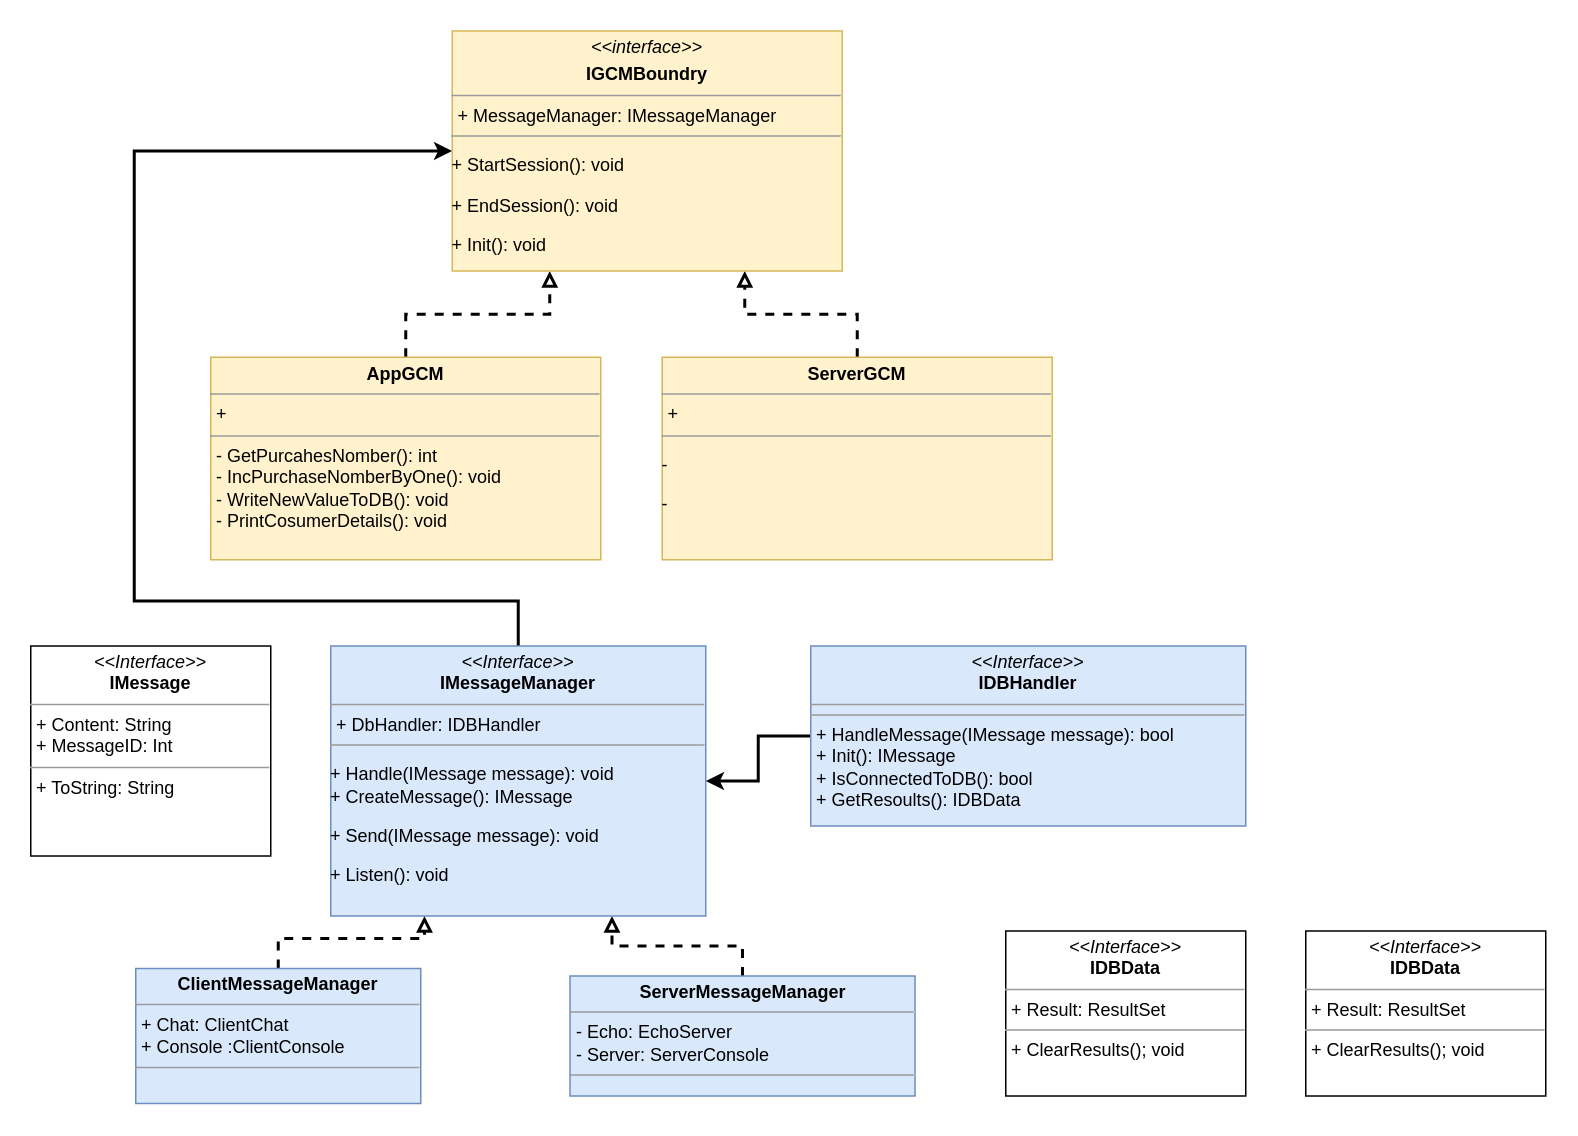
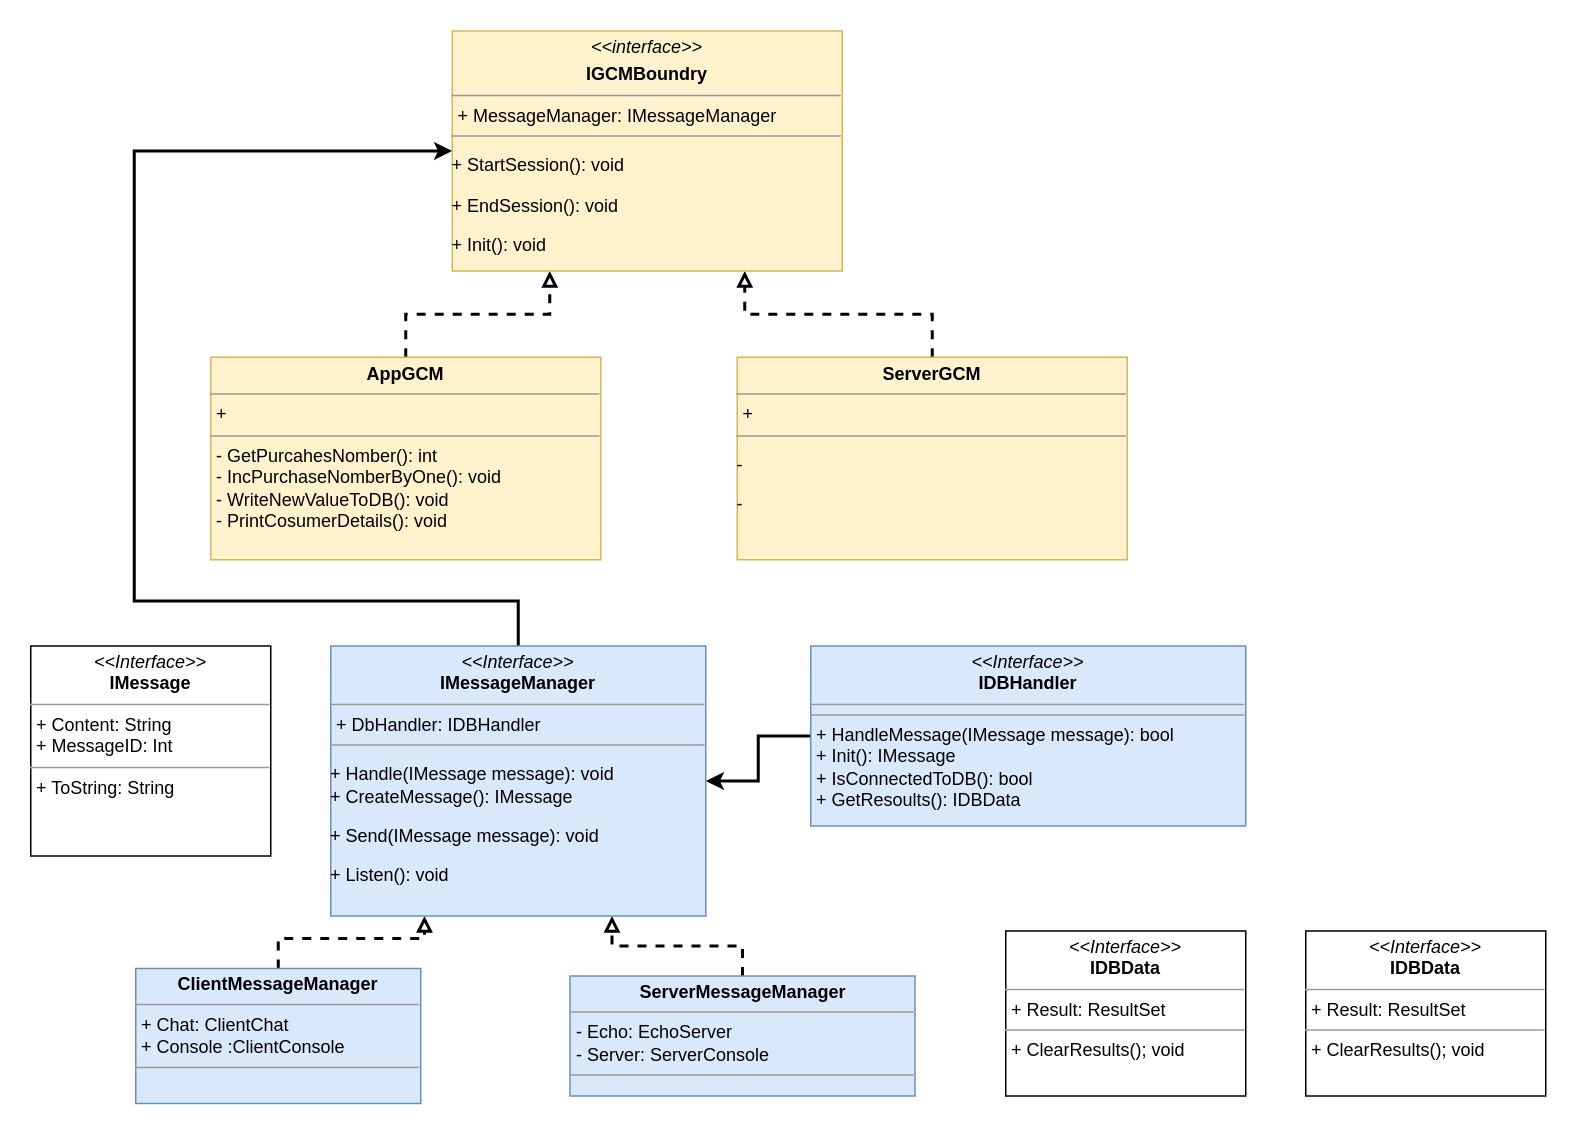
- <mxCell id="15" value="&lt;p style=&quot;margin: 0px ; margin-top: 4px ; text-align: center&quot;&gt;&lt;b&gt;ServerGCM&lt;/b&gt;&lt;br&gt;&lt;/p&gt;&lt;hr size=&quot;1&quot;&gt;&lt;p style=&quot;margin: 0px ; margin-left: 4px&quot;&gt;+ &lt;br&gt;&lt;/p&gt;&lt;hr size=&quot;1&quot;&gt;&lt;p&gt;- &lt;br&gt;&lt;/p&gt;- " style="verticalAlign=top;align=left;overflow=fill;fontSize=12;fontFamily=Helvetica;html=1;fillColor=#fff2cc;strokeColor=#d6b656;" parent="1" vertex="1"><mxGeometry x="441" y="237.5" width="260" height="135" as="geometry" /></mxCell>
+ <mxCell id="15" value="&lt;p style=&quot;margin: 0px ; margin-top: 4px ; text-align: center&quot;&gt;&lt;b&gt;ServerGCM&lt;/b&gt;&lt;br&gt;&lt;/p&gt;&lt;hr size=&quot;1&quot;&gt;&lt;p style=&quot;margin: 0px ; margin-left: 4px&quot;&gt;+ &lt;br&gt;&lt;/p&gt;&lt;hr size=&quot;1&quot;&gt;&lt;p&gt;- &lt;br&gt;&lt;/p&gt;- " style="verticalAlign=top;align=left;overflow=fill;fontSize=12;fontFamily=Helvetica;html=1;fillColor=#fff2cc;strokeColor=#d6b656;" parent="1" vertex="1"><mxGeometry x="491" y="237.5" width="260" height="135" as="geometry" /></mxCell>
